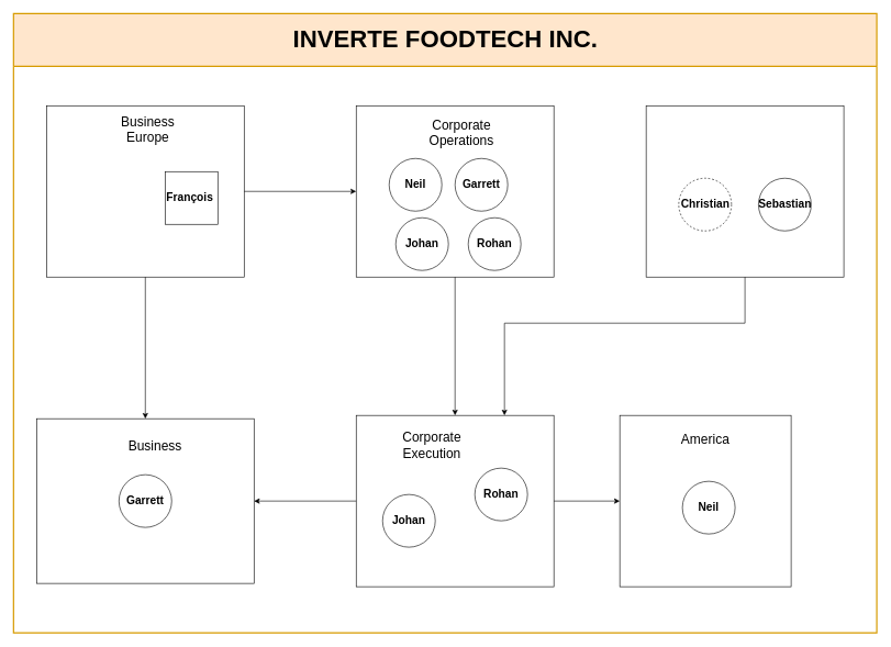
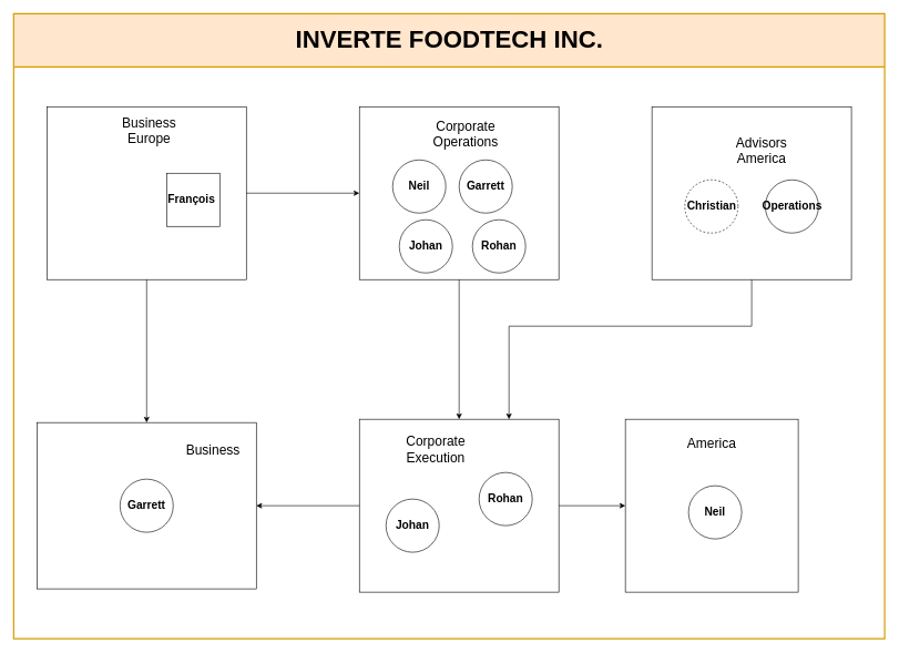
+ <mxCell id="30" value="Advisors America" style="text;html=1;strokeColor=none;fillColor=none;align=center;verticalAlign=middle;whiteSpace=wrap;rounded=0;strokeWidth=1;fontSize=20;fontStyle=0" vertex="1" parent="28"><mxGeometry x="85" width="60" height="30" as="geometry" /></mxCell>
- <mxCell id="31" value="&lt;b&gt;Sebastian&lt;/b&gt;" style="ellipse;whiteSpace=wrap;html=1;aspect=fixed;strokeWidth=1;fontSize=17;" vertex="1" parent="28"><mxGeometry x="121" y="60" width="80" height="80" as="geometry" /></mxCell>
+ <mxCell id="31" value="&lt;b&gt;Operations&lt;/b&gt;" style="ellipse;whiteSpace=wrap;html=1;aspect=fixed;strokeWidth=1;fontSize=17;" vertex="1" parent="28"><mxGeometry x="121" y="60" width="80" height="80" as="geometry" /></mxCell>
- <mxCell id="33" value="Business" style="text;html=1;strokeColor=none;fillColor=none;align=center;verticalAlign=middle;whiteSpace=wrap;rounded=0;strokeWidth=1;fontSize=20;fontStyle=0" vertex="1" parent="2"><mxGeometry x="180" y="640" width="70" height="30" as="geometry" /></mxCell>
+ <mxCell id="33" value="Business" style="text;html=1;strokeColor=none;fillColor=none;align=center;verticalAlign=middle;whiteSpace=wrap;rounded=0;strokeWidth=1;fontSize=20;fontStyle=0" vertex="1" parent="2"><mxGeometry x="265" y="640" width="70" height="30" as="geometry" /></mxCell>
